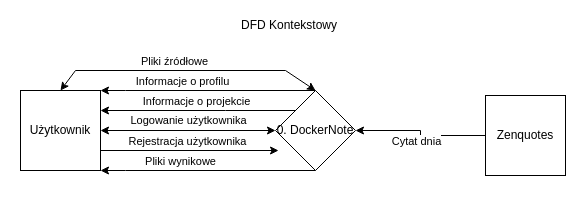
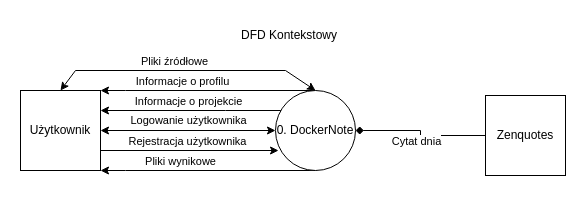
- <mxCell id="18" value="DFD Kontekstowy" style="text;html=1;strokeColor=none;fillColor=none;align=center;verticalAlign=middle;whiteSpace=wrap;rounded=0;" vertex="1" parent="1"><mxGeometry x="214" y="10" width="150" height="30" as="geometry" /></mxCell>
+ <mxCell id="18" value="DFD Kontekstowy" style="text;html=1;strokeColor=none;fillColor=none;align=center;verticalAlign=middle;whiteSpace=wrap;rounded=0;" vertex="1" parent="1"><mxGeometry x="214" y="20" width="150" height="30" as="geometry" /></mxCell>
- <mxCell id="9" value="0. DockerNote" style="rhombus;whiteSpace=wrap;html=1;aspect=fixed;" vertex="1" parent="1"><mxGeometry x="275" y="90" width="80" height="80" as="geometry" /></mxCell>
+ <mxCell id="9" value="0. DockerNote" style="ellipse;whiteSpace=wrap;html=1;aspect=fixed;" vertex="1" parent="1"><mxGeometry x="275" y="90" width="80" height="80" as="geometry" /></mxCell>
- <mxCell id="10" style="edgeStyle=orthogonalEdgeStyle;rounded=0;orthogonalLoop=1;jettySize=auto;html=1;" edge="1" parent="1" source="12" target="9"><mxGeometry relative="1" as="geometry" /></mxCell>
+ <mxCell id="10" style="edgeStyle=orthogonalEdgeStyle;rounded=0;orthogonalLoop=1;jettySize=auto;html=1;endArrow=diamond;" edge="1" parent="1" source="12" target="9"><mxGeometry relative="1" as="geometry" /></mxCell>
